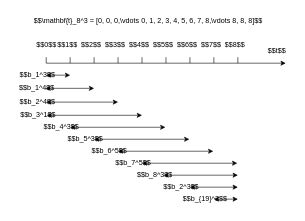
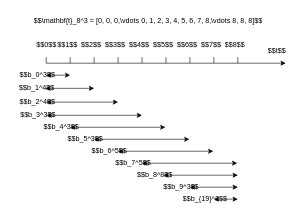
- <mxCell id="24" value="$$b_1^3$$" style="text;html=1;align=center;verticalAlign=middle;resizable=0;points=[];autosize=1;strokeColor=none;fillColor=none;" parent="1" vertex="1"><mxGeometry x="21" y="110" width="80" height="30" as="geometry" /></mxCell>
+ <mxCell id="24" value="$$b_0^3$$" style="text;html=1;align=center;verticalAlign=middle;resizable=0;points=[];autosize=1;strokeColor=none;fillColor=none;" parent="1" vertex="1"><mxGeometry x="21" y="110" width="80" height="30" as="geometry" /></mxCell>
- <mxCell id="30" value="$$b_3^1$$" style="text;html=1;align=center;verticalAlign=middle;resizable=0;points=[];autosize=1;strokeColor=none;fillColor=none;" parent="1" vertex="1"><mxGeometry x="22" y="177" width="80" height="30" as="geometry" /></mxCell>
+ <mxCell id="30" value="$$b_3^3$$" style="text;html=1;align=center;verticalAlign=middle;resizable=0;points=[];autosize=1;strokeColor=none;fillColor=none;" parent="1" vertex="1"><mxGeometry x="22" y="177" width="80" height="30" as="geometry" /></mxCell>
- <mxCell id="40" value="$$b_8^3$$" style="text;html=1;align=center;verticalAlign=middle;resizable=0;points=[];autosize=1;strokeColor=none;fillColor=none;" parent="1" vertex="1"><mxGeometry x="217" y="277" width="80" height="30" as="geometry" /></mxCell>
+ <mxCell id="40" value="$$b_8^8$$" style="text;html=1;align=center;verticalAlign=middle;resizable=0;points=[];autosize=1;strokeColor=none;fillColor=none;" parent="1" vertex="1"><mxGeometry x="217" y="277" width="80" height="30" as="geometry" /></mxCell>
- <mxCell id="42" value="$$b_2^3$$" style="text;html=1;align=center;verticalAlign=middle;resizable=0;points=[];autosize=1;strokeColor=none;fillColor=none;" parent="1" vertex="1"><mxGeometry x="261" y="297" width="80" height="30" as="geometry" /></mxCell>
+ <mxCell id="42" value="$$b_9^3$$" style="text;html=1;align=center;verticalAlign=middle;resizable=0;points=[];autosize=1;strokeColor=none;fillColor=none;" parent="1" vertex="1"><mxGeometry x="261" y="297" width="80" height="30" as="geometry" /></mxCell>
